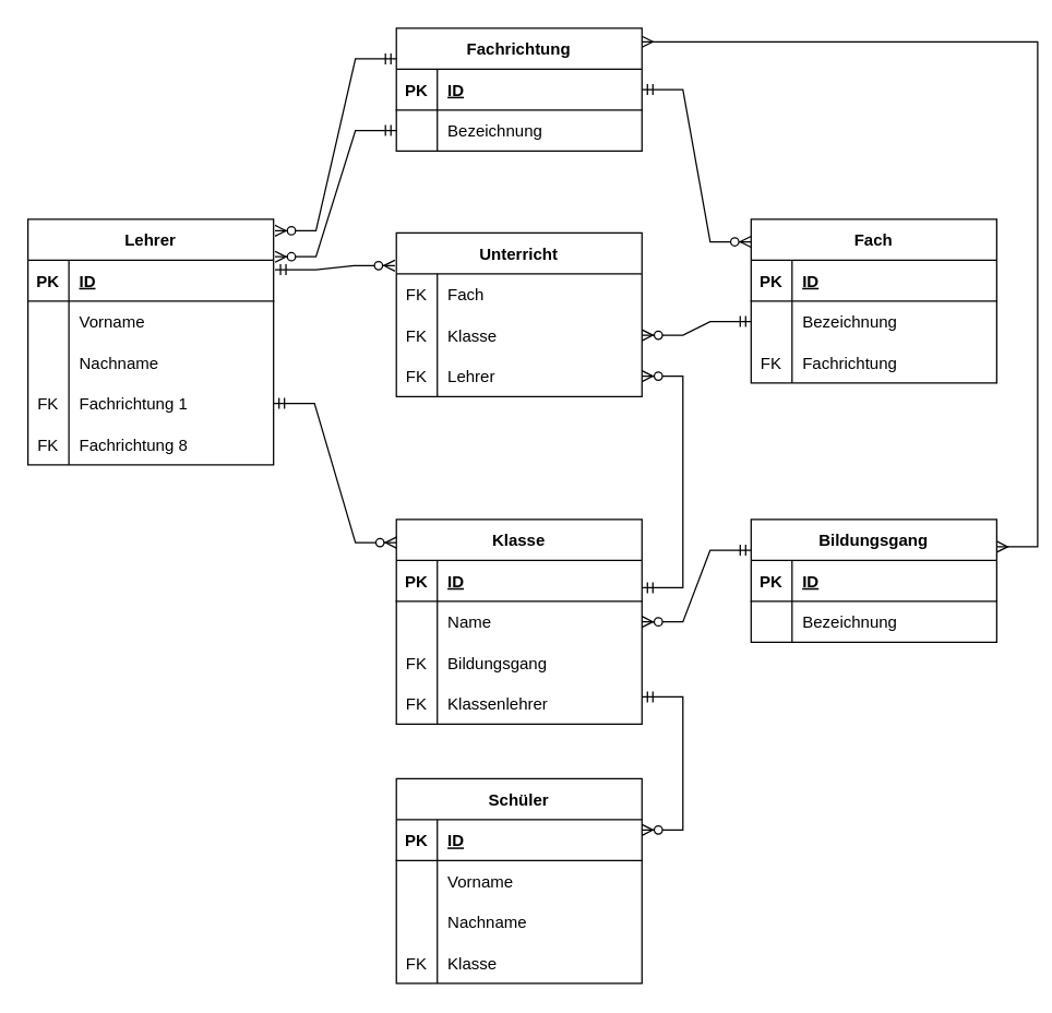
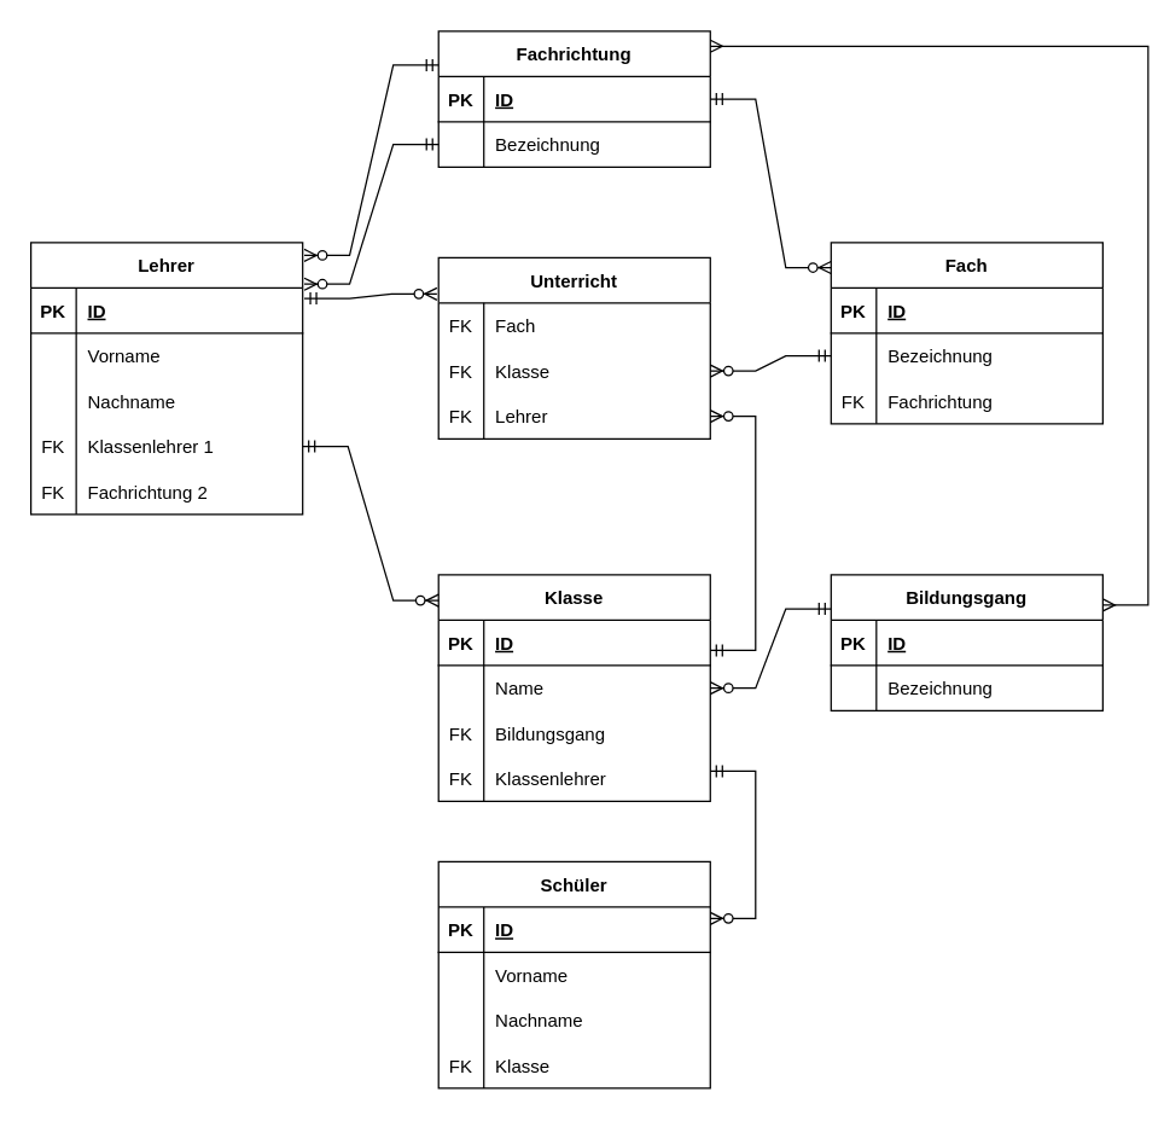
- <mxCell id="14" value="Fachrichtung 1" style="shape=partialRectangle;connectable=0;fillColor=none;top=0;left=0;bottom=0;right=0;align=left;spacingLeft=6;fontStyle=0;overflow=hidden;" vertex="1" parent="12"><mxGeometry x="30" width="150" height="30" as="geometry"><mxRectangle width="150" height="30" as="alternateBounds" /></mxGeometry></mxCell>
+ <mxCell id="14" value="Klassenlehrer 1" style="shape=partialRectangle;connectable=0;fillColor=none;top=0;left=0;bottom=0;right=0;align=left;spacingLeft=6;fontStyle=0;overflow=hidden;" vertex="1" parent="12"><mxGeometry x="30" width="150" height="30" as="geometry"><mxRectangle width="150" height="30" as="alternateBounds" /></mxGeometry></mxCell>
- <mxCell id="17" value="Fachrichtung 8" style="shape=partialRectangle;connectable=0;fillColor=none;top=0;left=0;bottom=0;right=0;align=left;spacingLeft=6;fontStyle=0;overflow=hidden;" vertex="1" parent="15"><mxGeometry x="30" width="150" height="30" as="geometry"><mxRectangle width="150" height="30" as="alternateBounds" /></mxGeometry></mxCell>
+ <mxCell id="17" value="Fachrichtung 2" style="shape=partialRectangle;connectable=0;fillColor=none;top=0;left=0;bottom=0;right=0;align=left;spacingLeft=6;fontStyle=0;overflow=hidden;" vertex="1" parent="15"><mxGeometry x="30" width="150" height="30" as="geometry"><mxRectangle width="150" height="30" as="alternateBounds" /></mxGeometry></mxCell>
